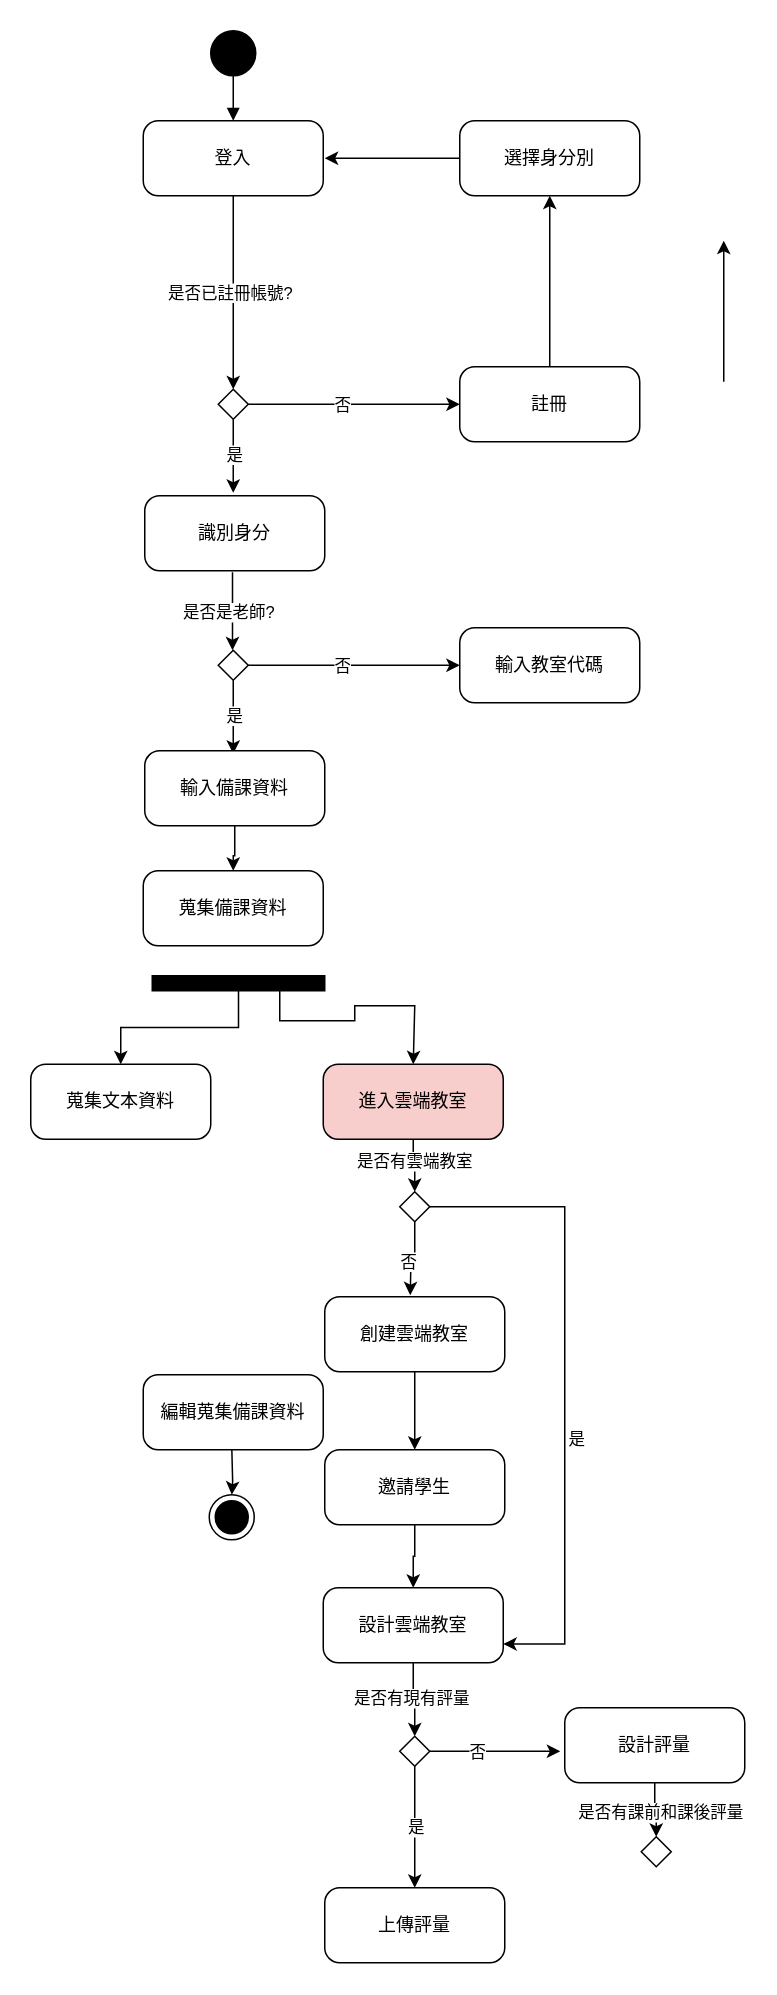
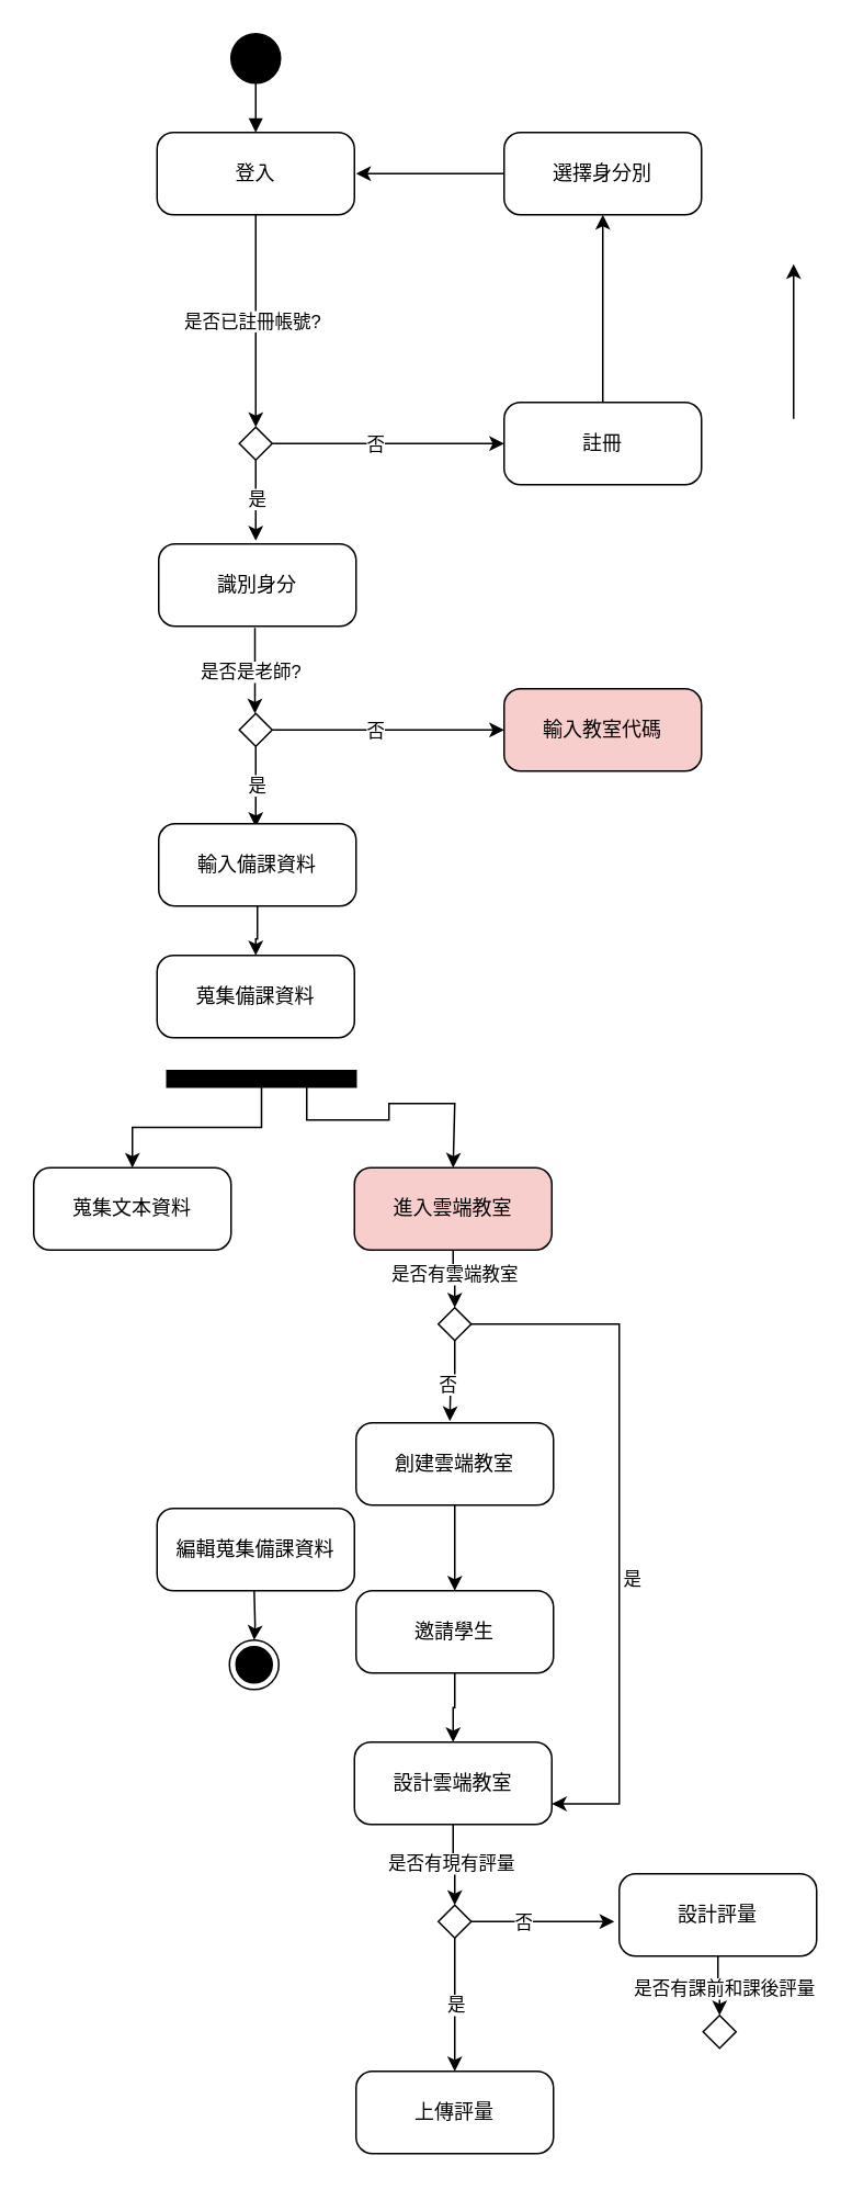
- <mxCell id="31" value="輸入教室代碼" style="html=1;dashed=0;rounded=1;absoluteArcSize=1;arcSize=20;verticalAlign=middle;align=center;whiteSpace=wrap;" parent="1" vertex="1"><mxGeometry x="306" y="418" width="120" height="50" as="geometry" /></mxCell>
+ <mxCell id="31" value="輸入教室代碼" style="html=1;dashed=0;rounded=1;absoluteArcSize=1;arcSize=20;verticalAlign=middle;align=center;whiteSpace=wrap;fillColor=#f8cecc;" parent="1" vertex="1"><mxGeometry x="306" y="418" width="120" height="50" as="geometry" /></mxCell>
